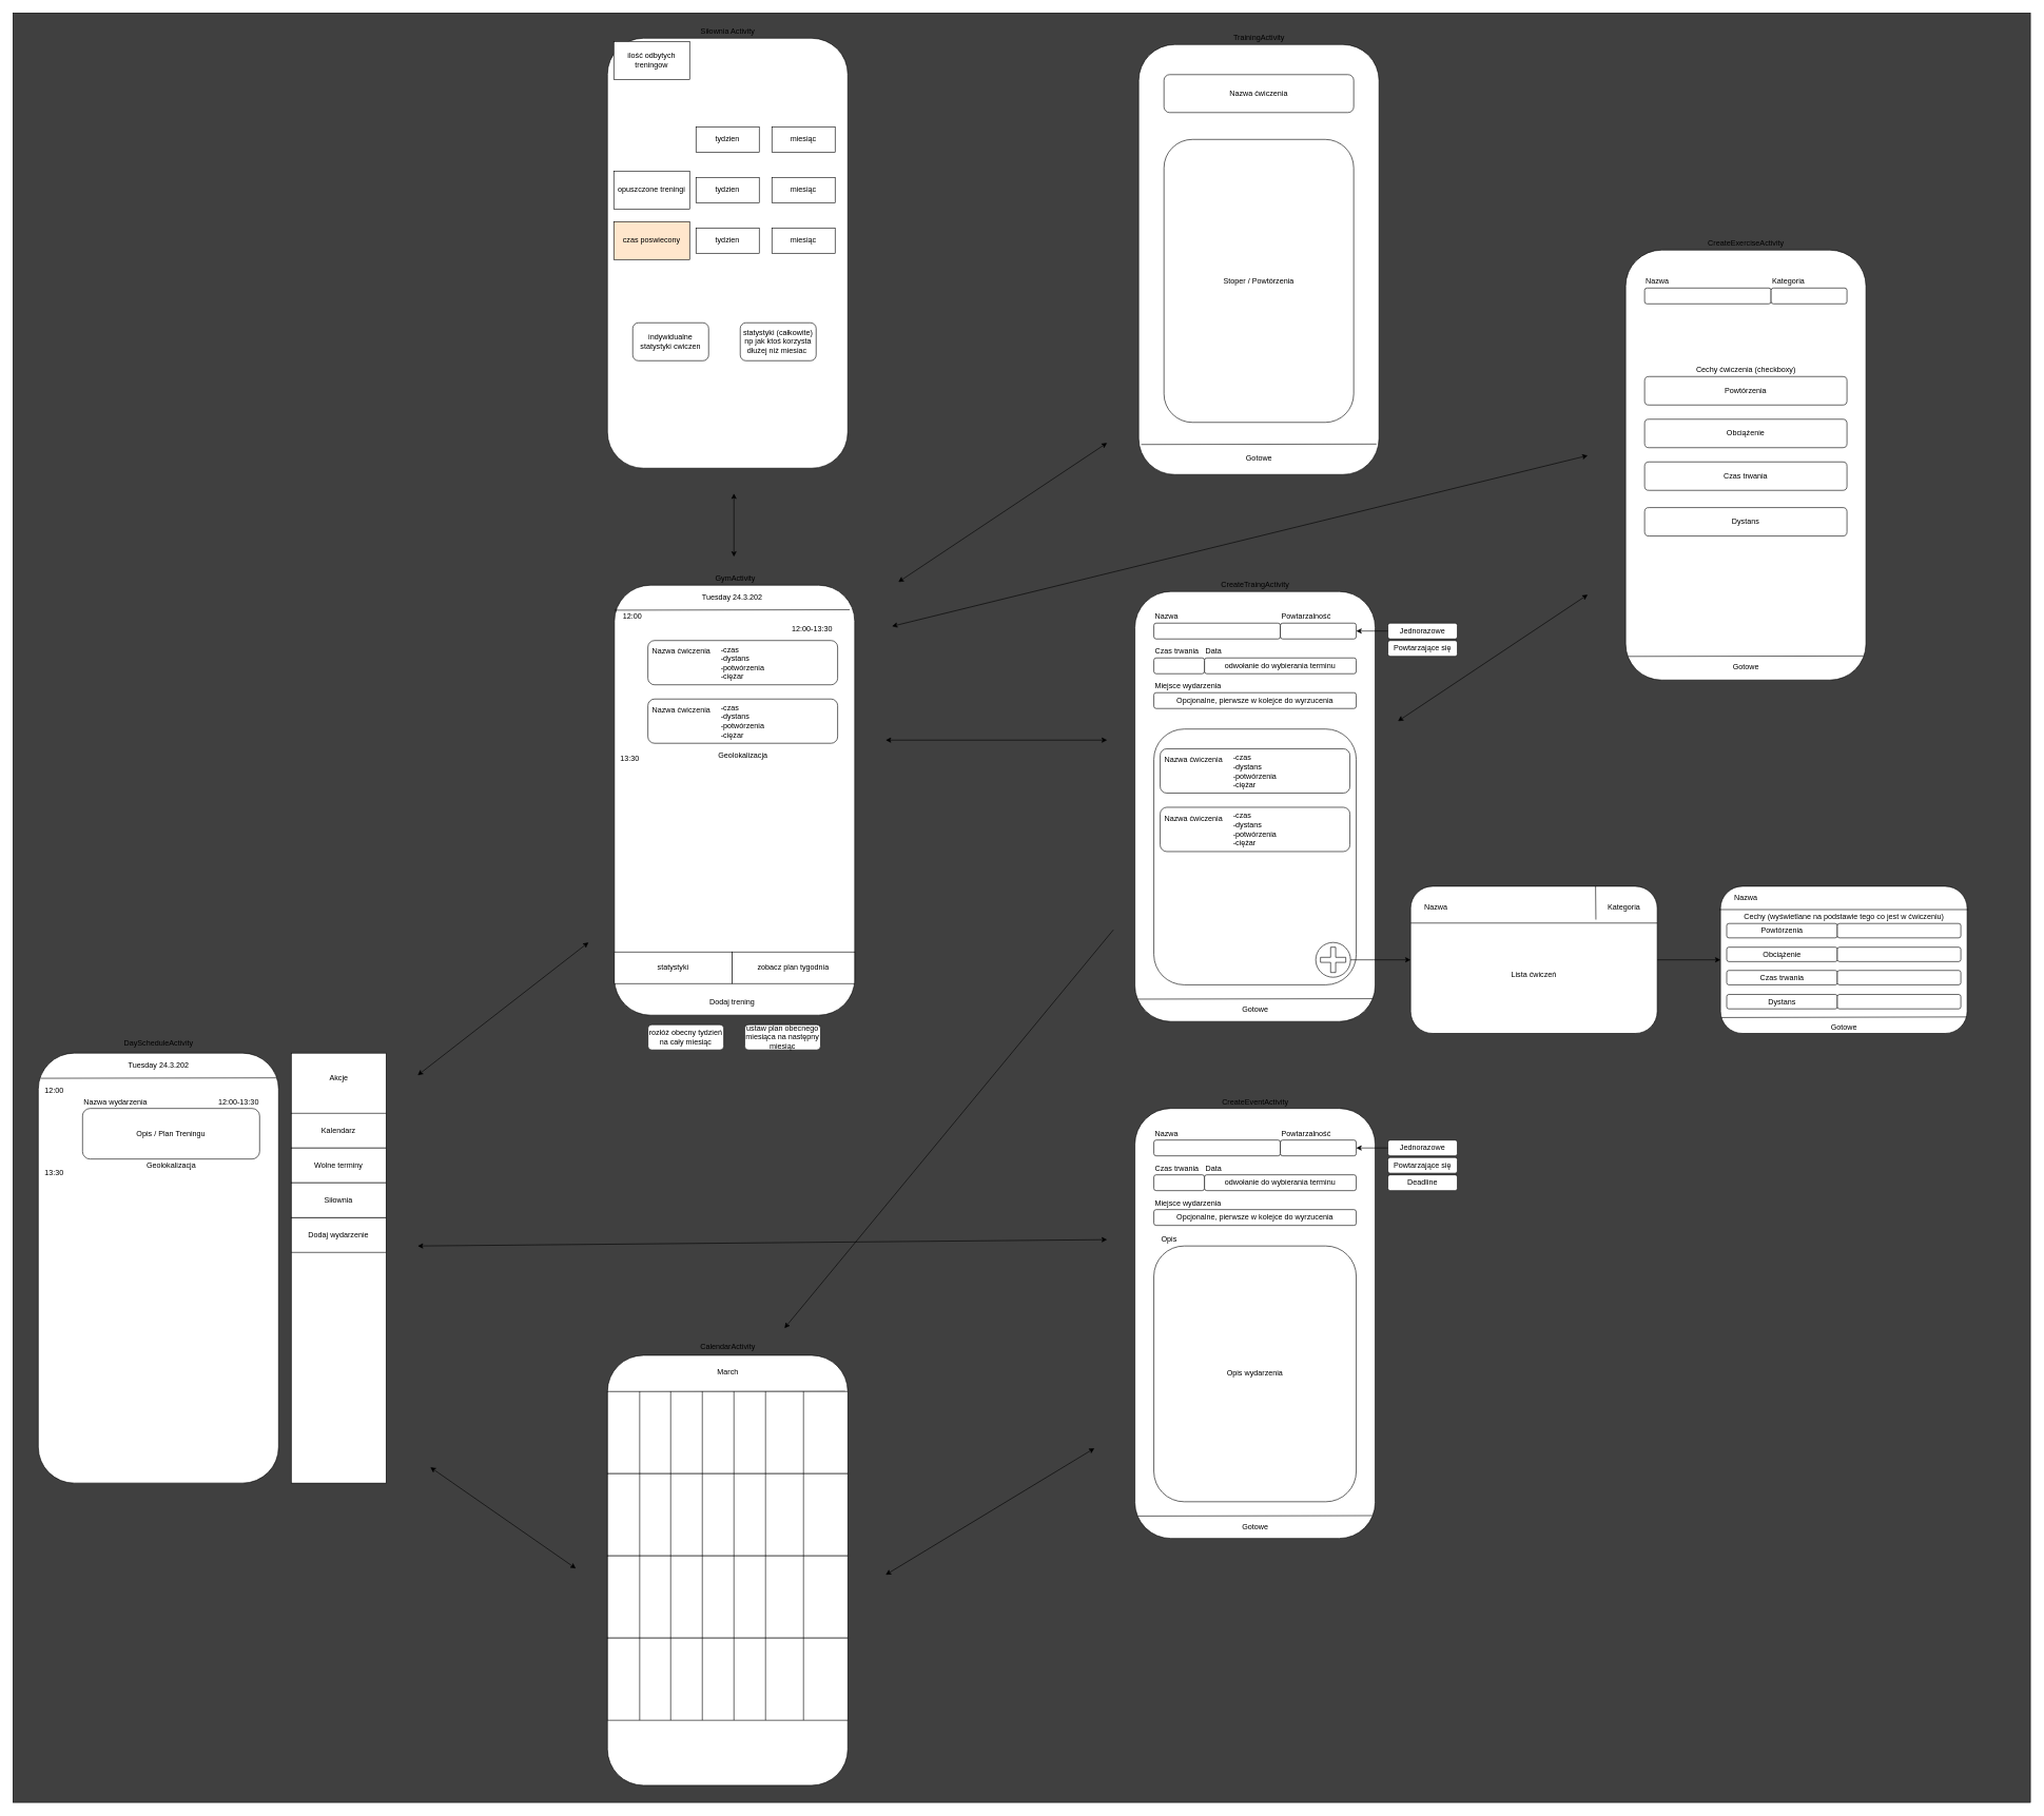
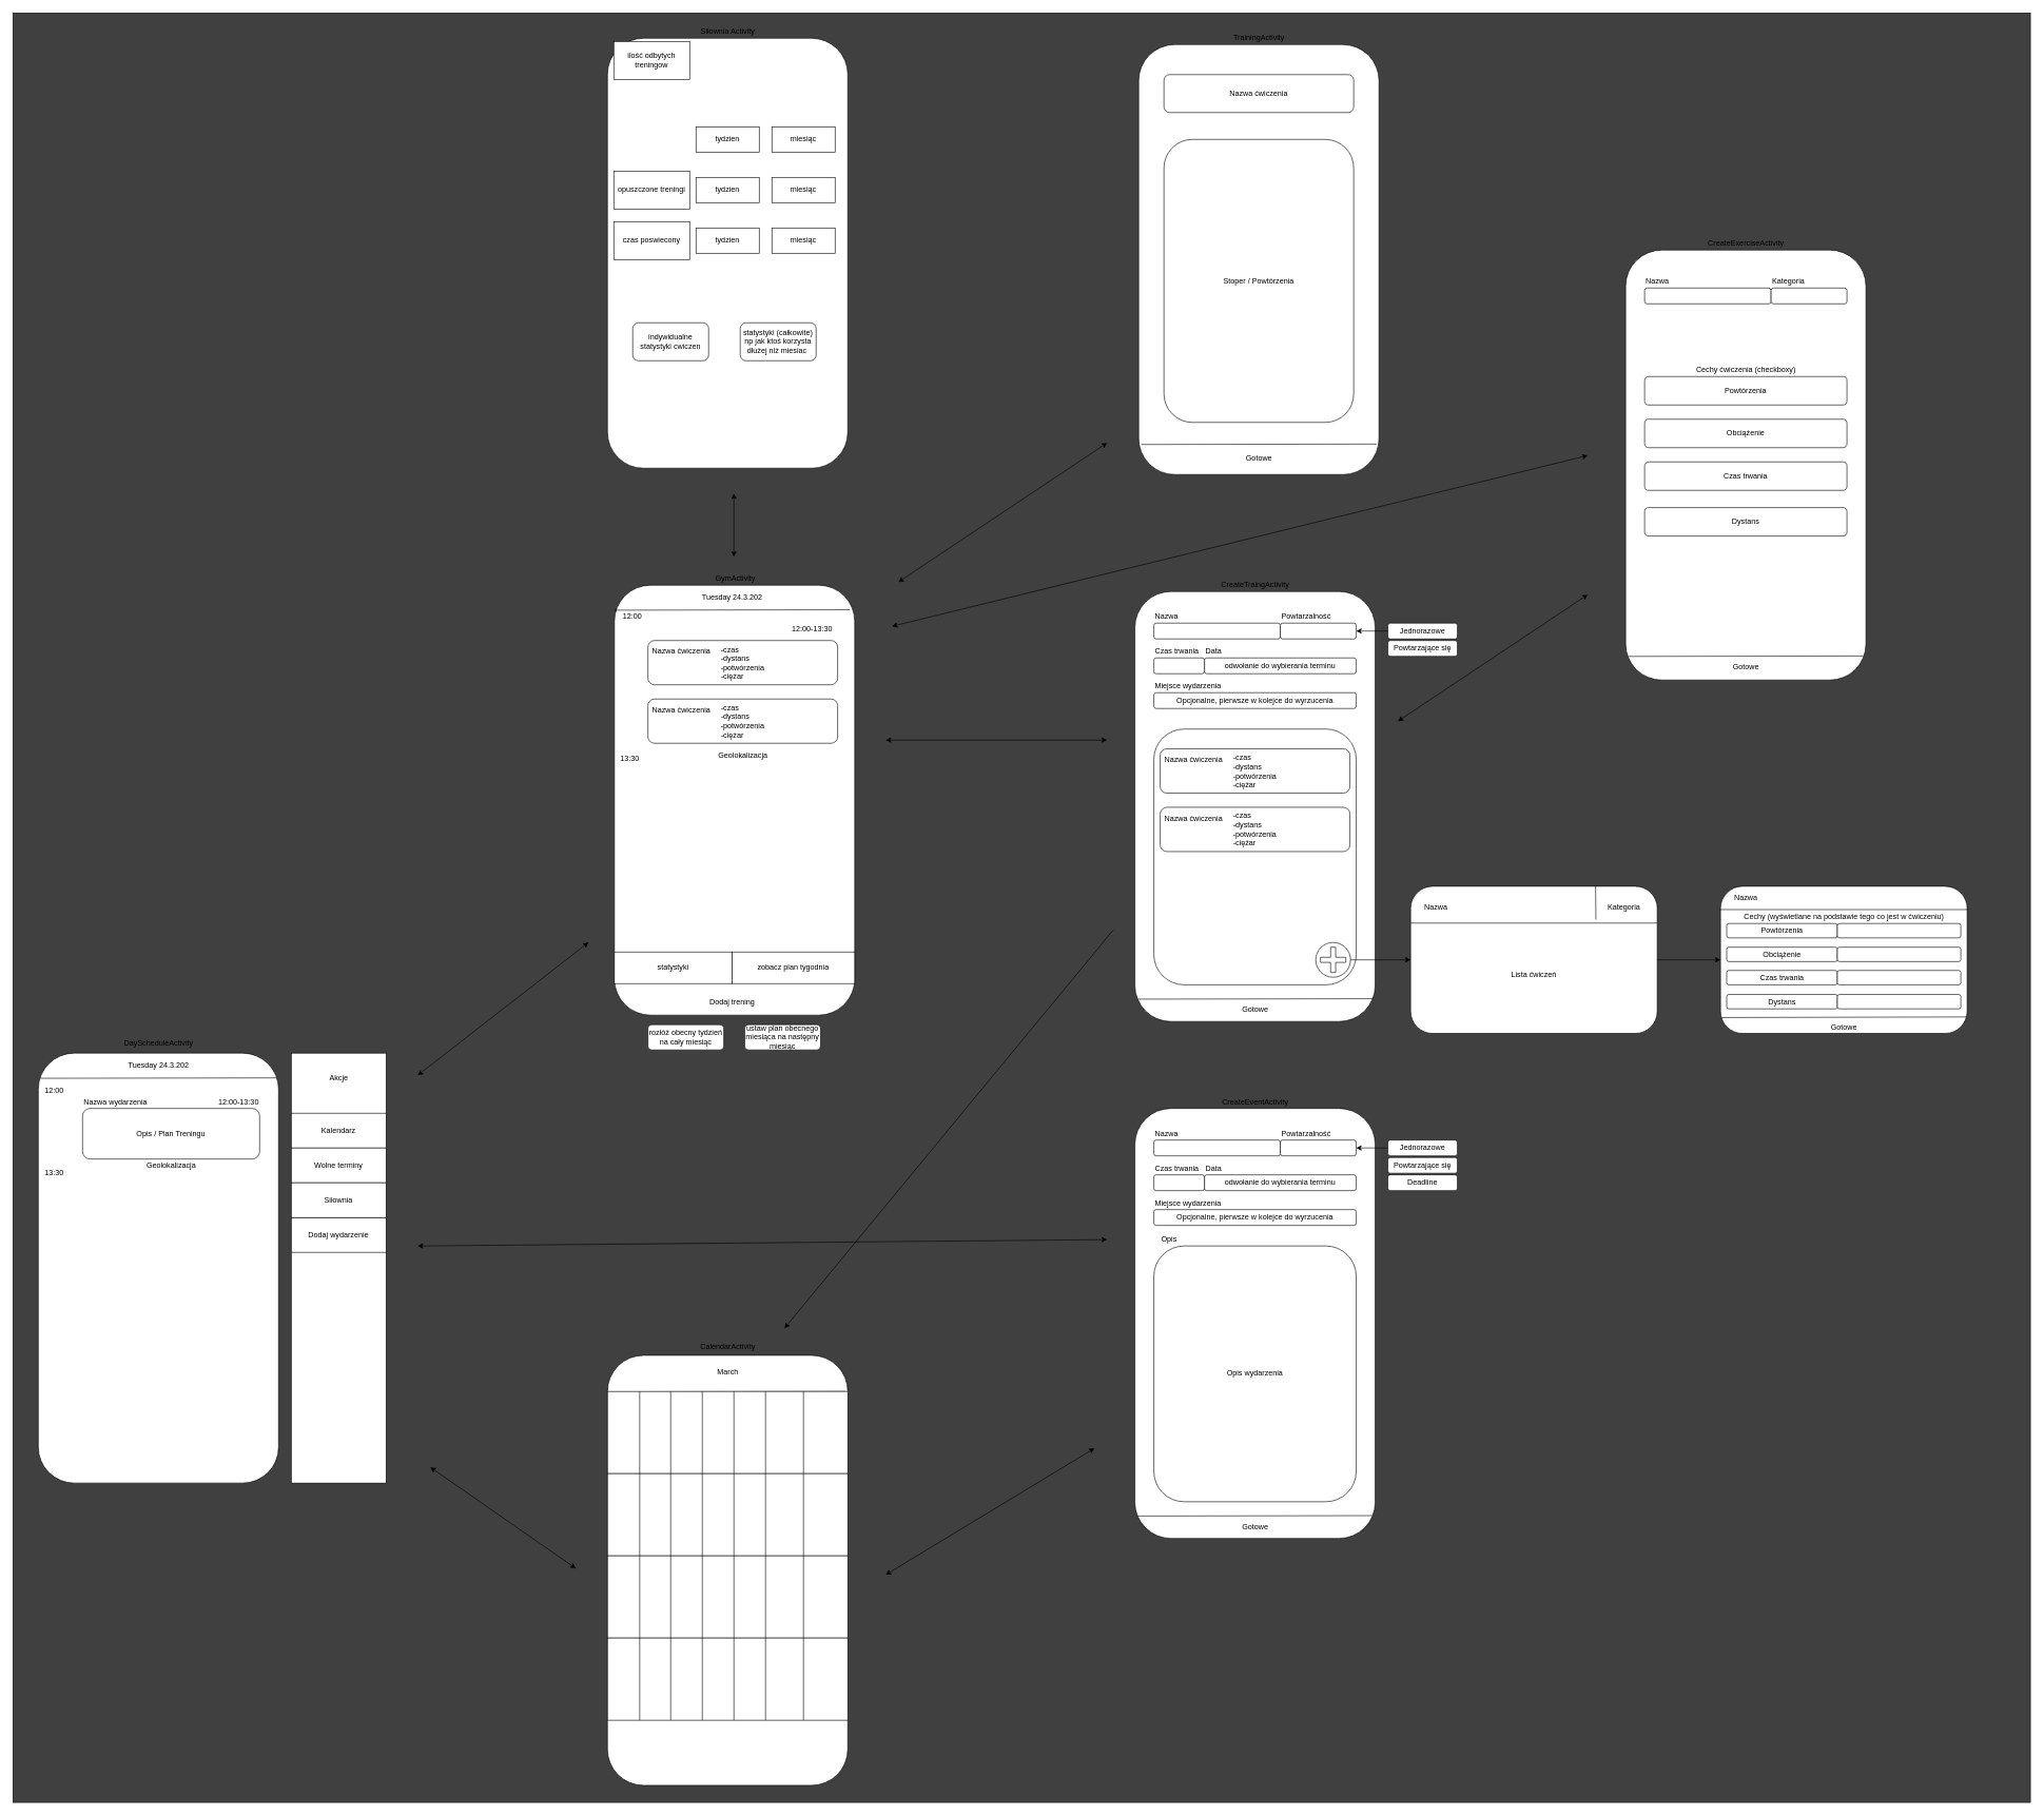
- <mxCell id="42" value="czas poswiecony" style="rounded=0;whiteSpace=wrap;html=1;fillColor=#ffe6cc;" parent="1" vertex="1"><mxGeometry x="970" y="350" width="120" height="60" as="geometry" /></mxCell>
+ <mxCell id="42" value="czas poswiecony" style="rounded=0;whiteSpace=wrap;html=1;" parent="1" vertex="1"><mxGeometry x="970" y="350" width="120" height="60" as="geometry" /></mxCell>
